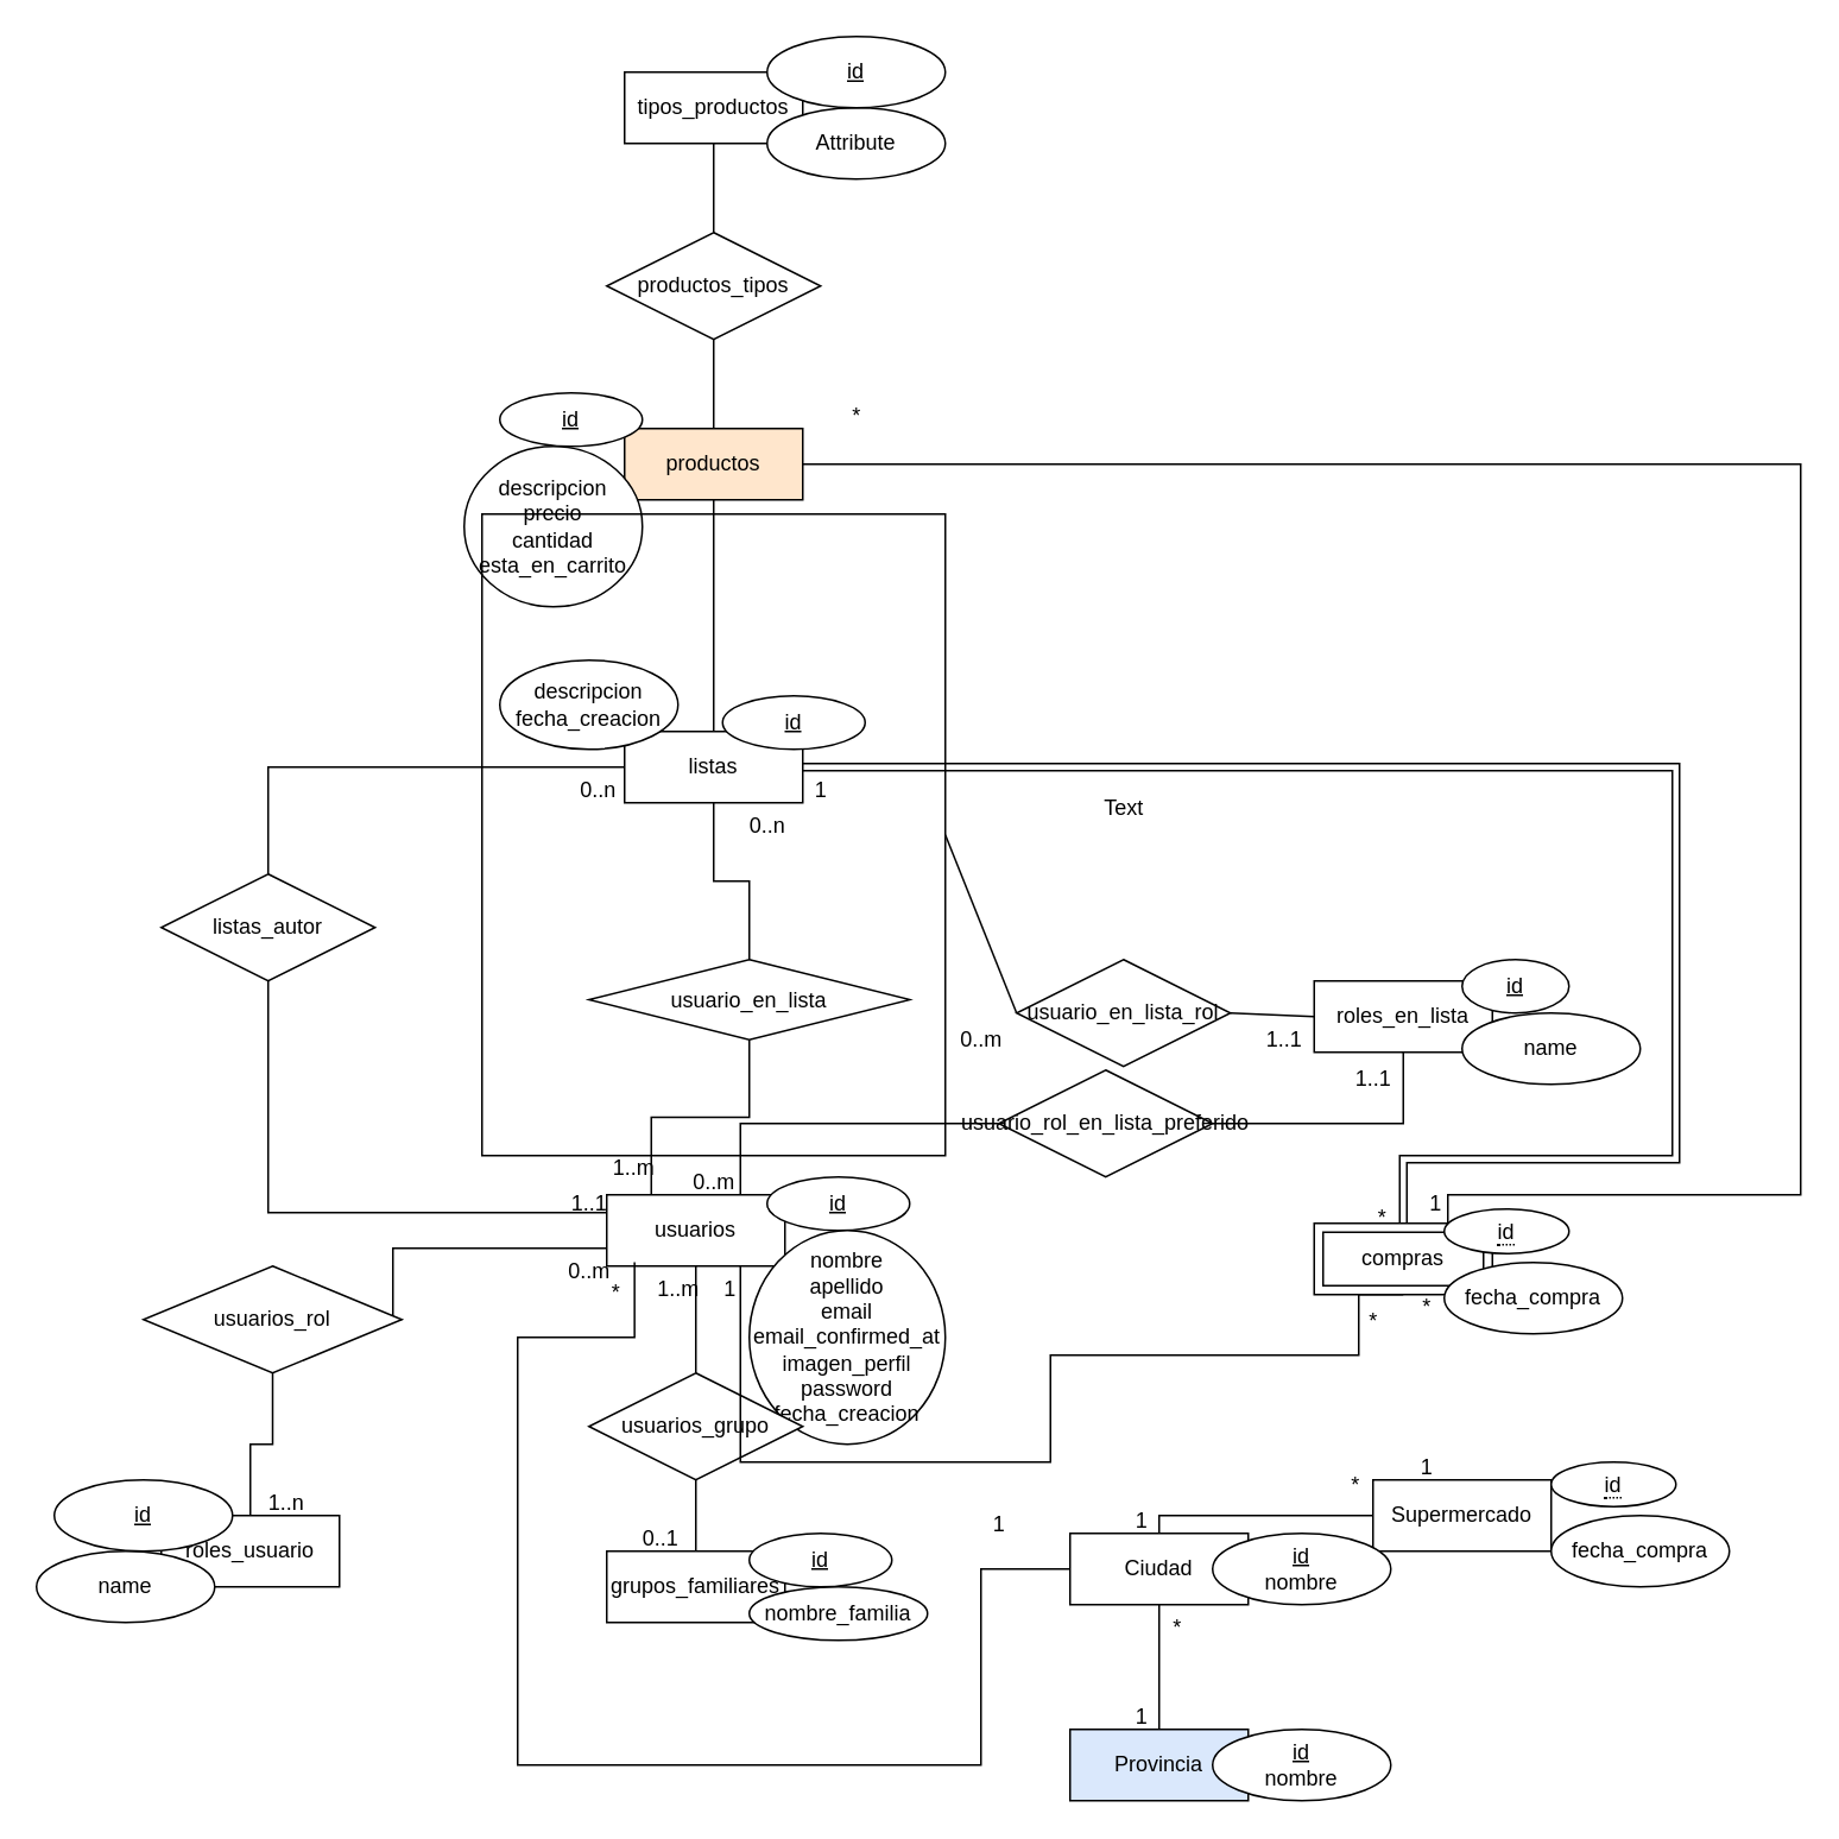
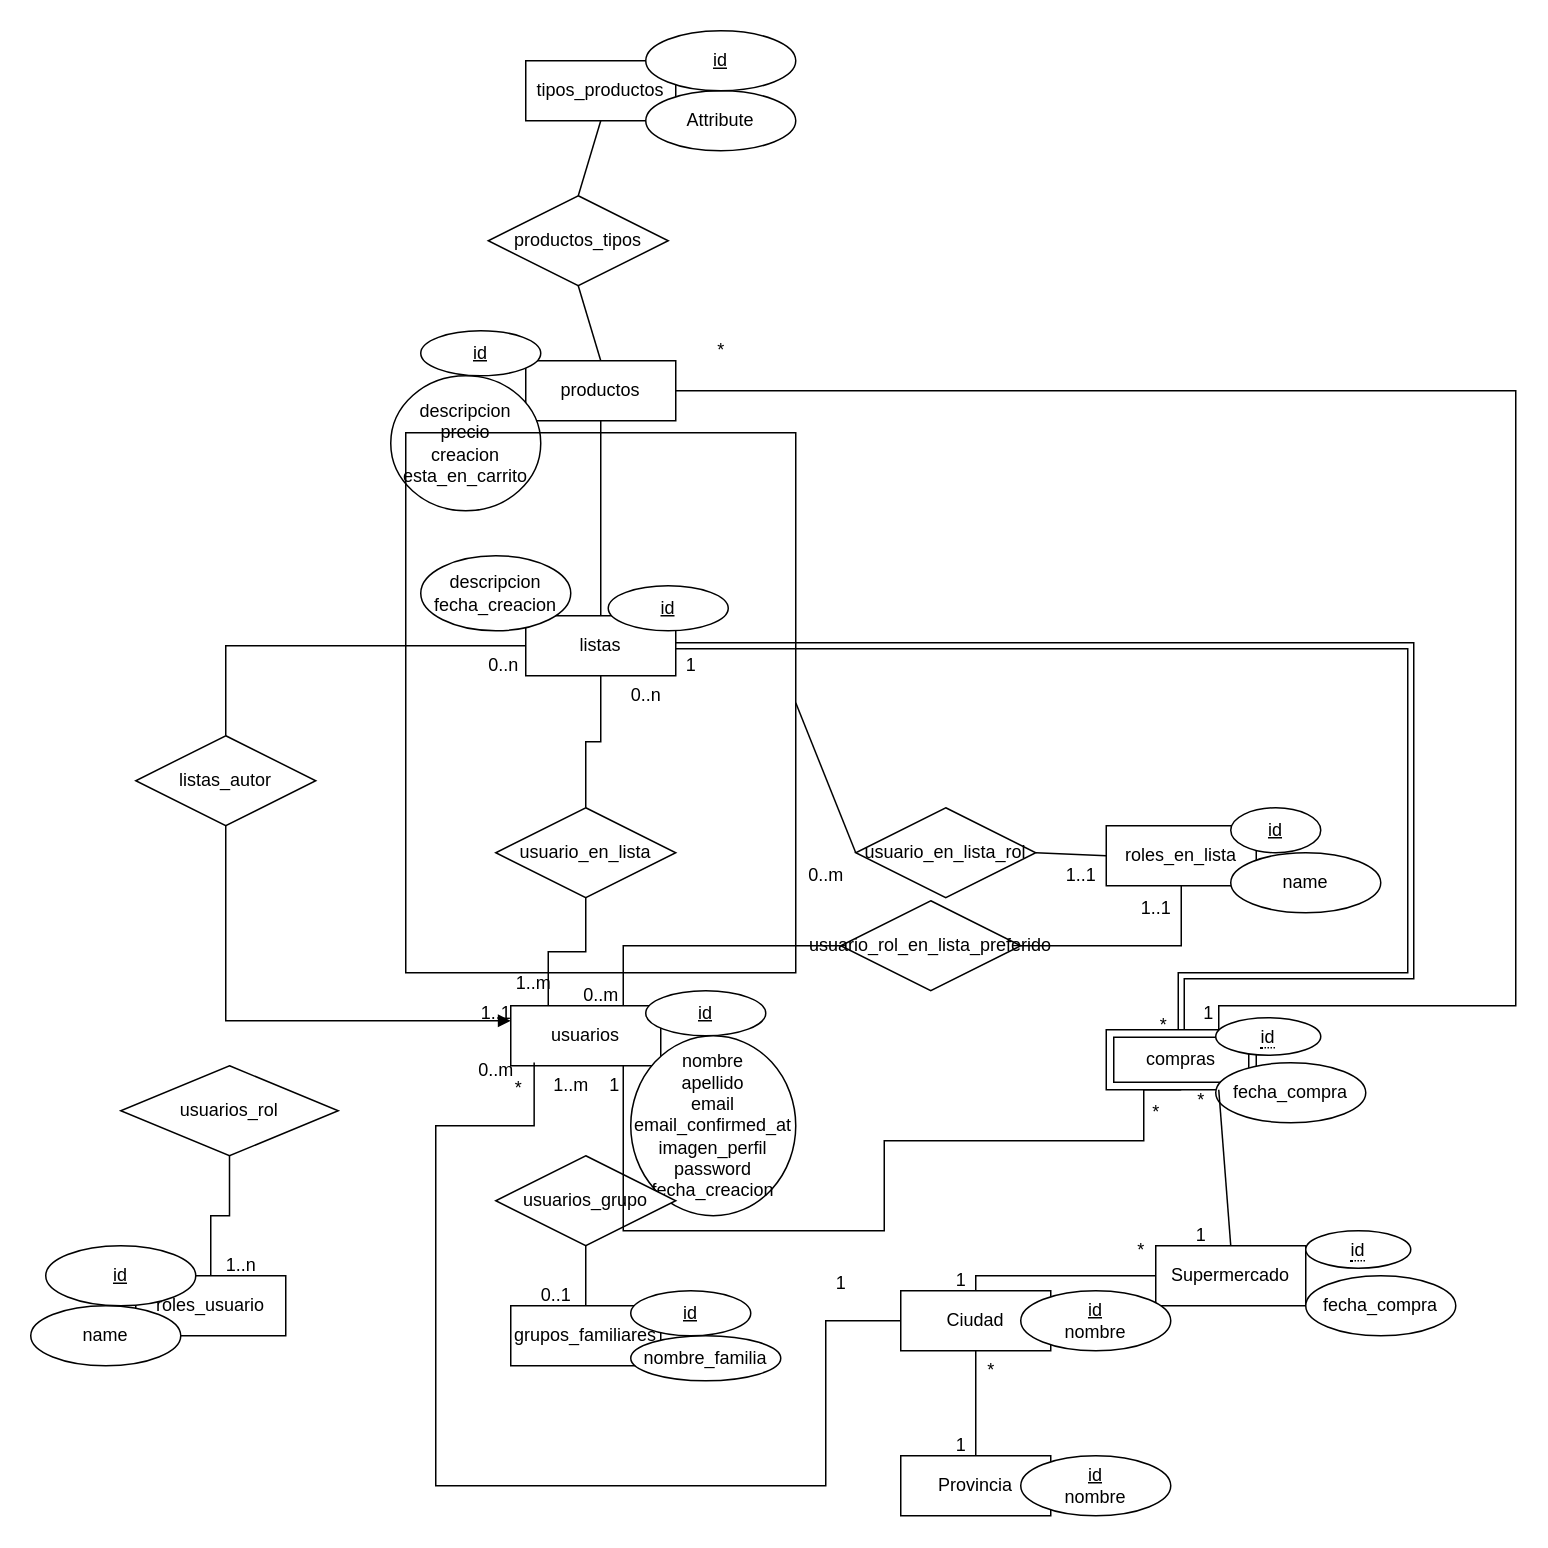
- <mxCell id="55" value="productos_tipos" style="shape=rhombus;perimeter=rhombusPerimeter;whiteSpace=wrap;html=1;align=center;" parent="1" vertex="1"><mxGeometry x="340" y="130" width="120" height="60" as="geometry" /></mxCell>
+ <mxCell id="55" value="productos_tipos" style="shape=rhombus;perimeter=rhombusPerimeter;whiteSpace=wrap;html=1;align=center;" parent="1" vertex="1"><mxGeometry x="325" y="130" width="120" height="60" as="geometry" /></mxCell>
- <mxCell id="2" value="productos" style="whiteSpace=wrap;html=1;align=center;fillColor=#ffe6cc;" parent="1" vertex="1"><mxGeometry x="350" y="240" width="100" height="40" as="geometry" /></mxCell>
+ <mxCell id="2" value="productos" style="whiteSpace=wrap;html=1;align=center;" parent="1" vertex="1"><mxGeometry x="350" y="240" width="100" height="40" as="geometry" /></mxCell>
- <mxCell id="4" value="descripcion&lt;br&gt;precio&lt;br&gt;cantidad&lt;br&gt;esta_en_carrito&lt;br&gt;" style="ellipse;whiteSpace=wrap;html=1;align=center;" parent="1" vertex="1"><mxGeometry x="260" y="250" width="100" height="90" as="geometry" /></mxCell>
+ <mxCell id="4" value="descripcion&lt;br&gt;precio&lt;br&gt;creacion&lt;br&gt;esta_en_carrito&lt;br&gt;" style="ellipse;whiteSpace=wrap;html=1;align=center;" parent="1" vertex="1"><mxGeometry x="260" y="250" width="100" height="90" as="geometry" /></mxCell>
- <mxCell id="67" value="&lt;blockquote style=&quot;margin: 0 0 0 40px; border: none; padding: 0px;&quot;&gt;Text&lt;/blockquote&gt;" style="text;html=1;align=center;verticalAlign=middle;resizable=0;points=[];autosize=1;strokeColor=none;fillColor=none;" vertex="1" parent="1"><mxGeometry x="565" y="438" width="90" height="30" as="geometry" /></mxCell>
- <mxCell id="22" value="usuario_en_lista" style="shape=rhombus;perimeter=rhombusPerimeter;whiteSpace=wrap;html=1;align=center;" parent="1" vertex="1"><mxGeometry x="330" y="538" width="180" height="45" as="geometry" /></mxCell>
+ <mxCell id="22" value="usuario_en_lista" style="shape=rhombus;perimeter=rhombusPerimeter;whiteSpace=wrap;html=1;align=center;" parent="1" vertex="1"><mxGeometry x="330" y="538" width="120" height="60" as="geometry" /></mxCell>
- <mxCell id="15" value="" style="endArrow=none;html=1;rounded=0;exitX=0.5;exitY=1;exitDx=0;exitDy=0;edgeStyle=orthogonalEdgeStyle;entryX=0;entryY=0.25;entryDx=0;entryDy=0;" parent="1" source="17" target="11" edge="1"><mxGeometry relative="1" as="geometry"><mxPoint x="270" y="560" as="sourcePoint" /><mxPoint x="290" y="670" as="targetPoint" /></mxGeometry></mxCell>
+ <mxCell id="15" value="" style="endArrow=block;html=1;rounded=0;exitX=0.5;exitY=1;exitDx=0;exitDy=0;edgeStyle=orthogonalEdgeStyle;entryX=0;entryY=0.25;entryDx=0;entryDy=0;" parent="1" source="17" target="11" edge="1"><mxGeometry relative="1" as="geometry"><mxPoint x="270" y="560" as="sourcePoint" /><mxPoint x="290" y="670" as="targetPoint" /></mxGeometry></mxCell>
- <mxCell id="28" value="" style="endArrow=none;html=1;rounded=0;exitX=1;exitY=0.5;exitDx=0;exitDy=0;entryX=0;entryY=0.75;entryDx=0;entryDy=0;edgeStyle=orthogonalEdgeStyle;" parent="1" source="30" target="11" edge="1"><mxGeometry relative="1" as="geometry"><mxPoint x="270" y="830" as="sourcePoint" /><mxPoint x="430" y="830" as="targetPoint" /><Array as="points"><mxPoint x="220" y="740" /><mxPoint x="220" y="700" /></Array></mxGeometry></mxCell>
- <mxCell id="34" value="" style="endArrow=none;html=1;rounded=0;exitX=0.5;exitY=1;exitDx=0;exitDy=0;entryX=0.5;entryY=0;entryDx=0;entryDy=0;" parent="1" source="11" target="35" edge="1"><mxGeometry relative="1" as="geometry"><mxPoint x="390" y="710" as="sourcePoint" /><mxPoint x="390" y="870" as="targetPoint" /></mxGeometry></mxCell>
+ <mxCell id="69" value="" style="endArrow=none;html=1;rounded=0;exitX=0.5;exitY=0;exitDx=0;exitDy=0;entryX=0.75;entryY=1;entryDx=0;entryDy=0;" edge="1" parent="1" source="68" target="58"><mxGeometry width="50" height="50" relative="1" as="geometry"><mxPoint x="510" y="640" as="sourcePoint" /><mxPoint x="560" y="590" as="targetPoint" /></mxGeometry></mxCell>
- <mxCell id="77" value="Provincia" style="whiteSpace=wrap;html=1;align=center;fillColor=#dae8fc;" vertex="1" parent="1"><mxGeometry x="600" y="970" width="100" height="40" as="geometry" /></mxCell>
+ <mxCell id="77" value="Provincia" style="whiteSpace=wrap;html=1;align=center;" vertex="1" parent="1"><mxGeometry x="600" y="970" width="100" height="40" as="geometry" /></mxCell>
